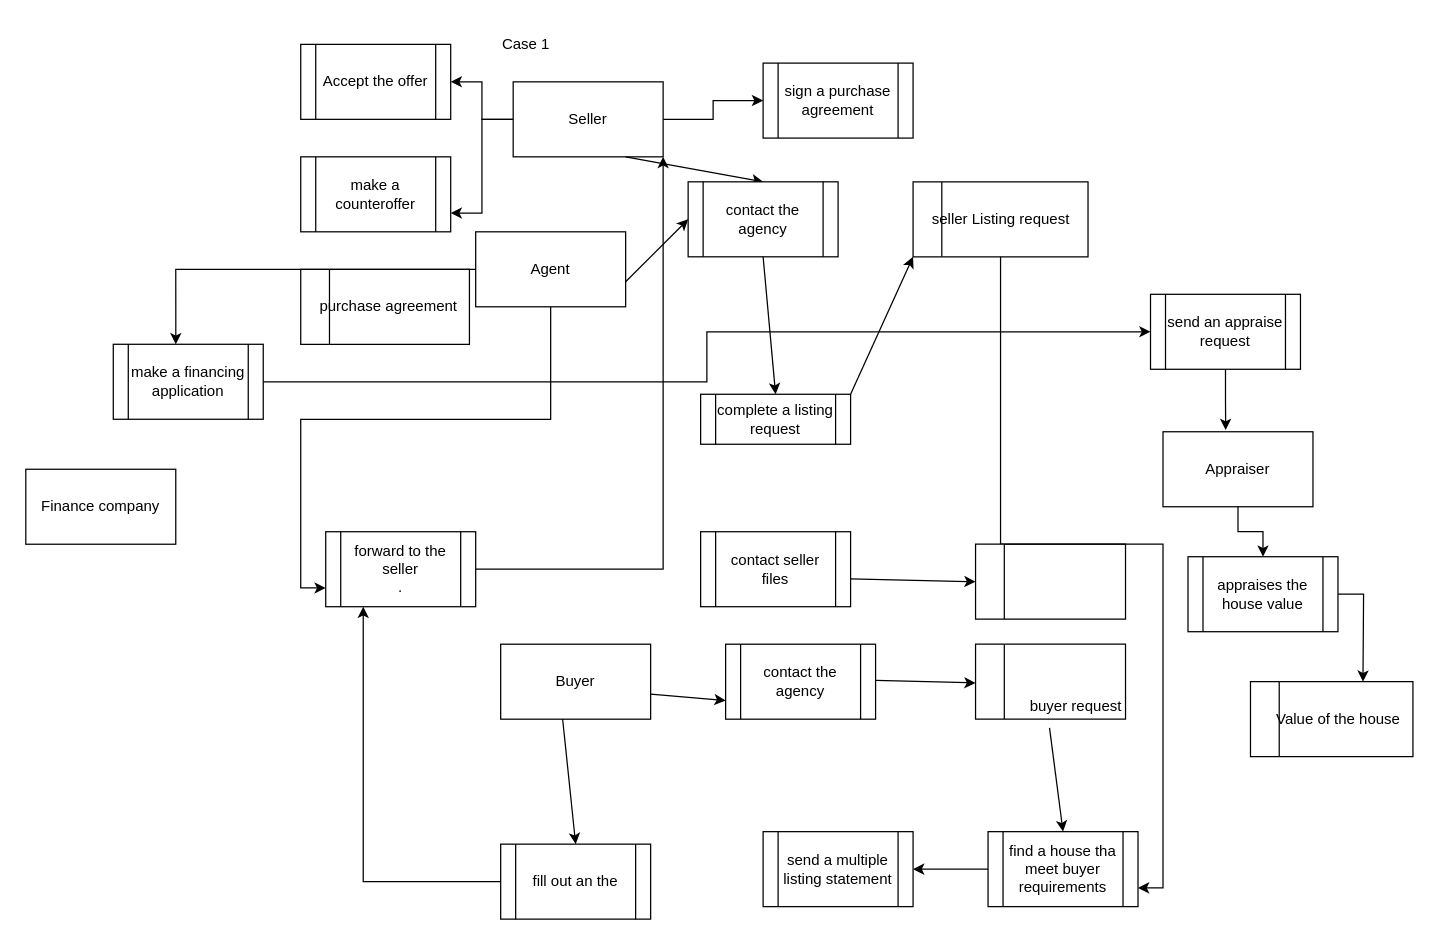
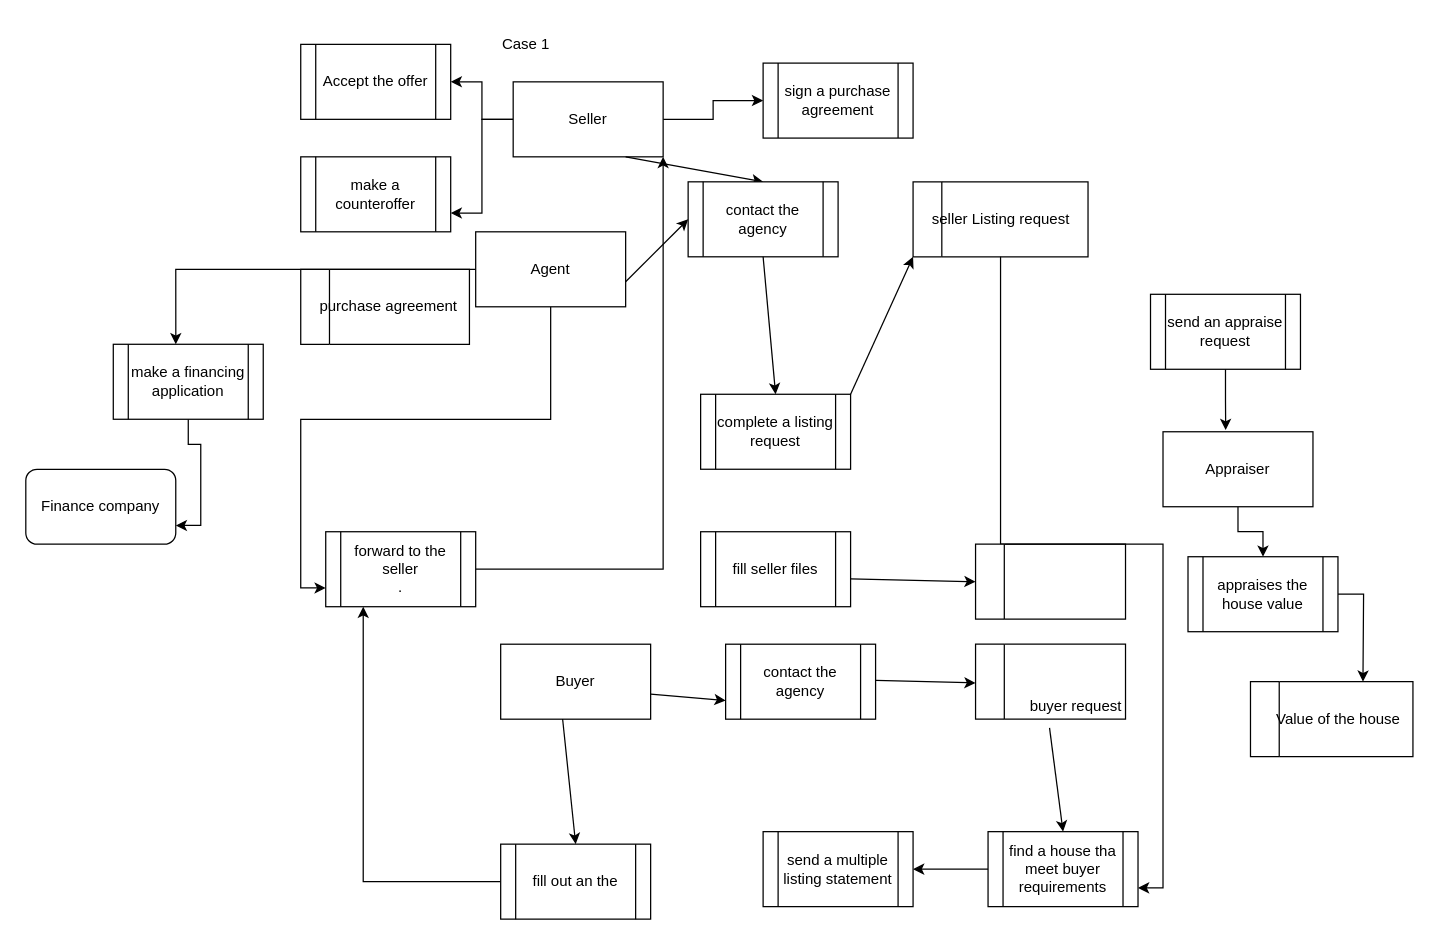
- <mxCell id="51" style="edgeStyle=orthogonalEdgeStyle;rounded=0;orthogonalLoop=1;jettySize=auto;html=1;" edge="1" parent="1" source="52" target="43"><mxGeometry relative="1" as="geometry" /></mxCell>
+ <mxCell id="51" style="edgeStyle=orthogonalEdgeStyle;rounded=0;orthogonalLoop=1;jettySize=auto;html=1;entryX=1;entryY=0.75;entryDx=0;entryDy=0;" edge="1" parent="1" source="52" target="50"><mxGeometry relative="1" as="geometry" /></mxCell>
- <mxCell id="2" value="complete a listing request" style="shape=process;whiteSpace=wrap;html=1;backgroundOutline=1;" vertex="1" parent="1"><mxGeometry x="560" y="315" width="120" height="40" as="geometry" /></mxCell>
+ <mxCell id="2" value="complete a listing request" style="shape=process;whiteSpace=wrap;html=1;backgroundOutline=1;" vertex="1" parent="1"><mxGeometry x="560" y="315" width="120" height="60" as="geometry" /></mxCell>
- <mxCell id="50" value="Finance company&lt;br&gt;" style="rounded=0;whiteSpace=wrap;html=1;" vertex="1" parent="1"><mxGeometry x="20" y="375" width="120" height="60" as="geometry" /></mxCell>
+ <mxCell id="50" value="Finance company&lt;br&gt;" style="whiteSpace=wrap;html=1;rounded=1;" vertex="1" parent="1"><mxGeometry x="20" y="375" width="120" height="60" as="geometry" /></mxCell>
- <mxCell id="22" value="contact seller files" style="shape=process;whiteSpace=wrap;html=1;backgroundOutline=1;" vertex="1" parent="1"><mxGeometry x="560" y="425" width="120" height="60" as="geometry" /></mxCell>
+ <mxCell id="22" value="fill seller files" style="shape=process;whiteSpace=wrap;html=1;backgroundOutline=1;" vertex="1" parent="1"><mxGeometry x="560" y="425" width="120" height="60" as="geometry" /></mxCell>
